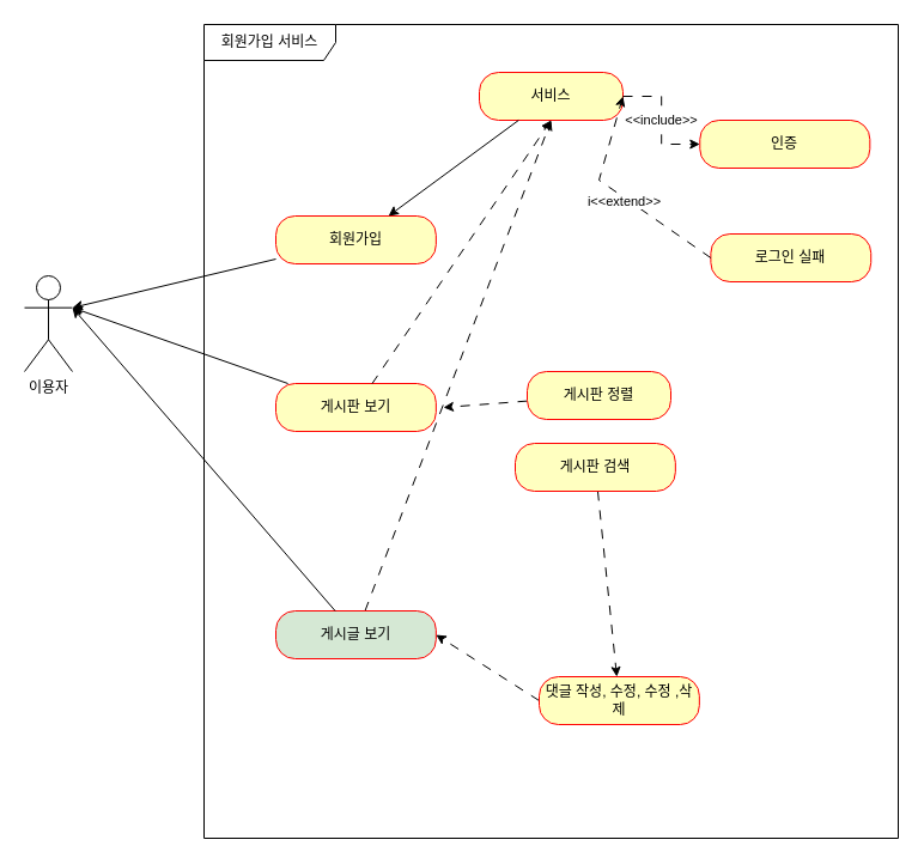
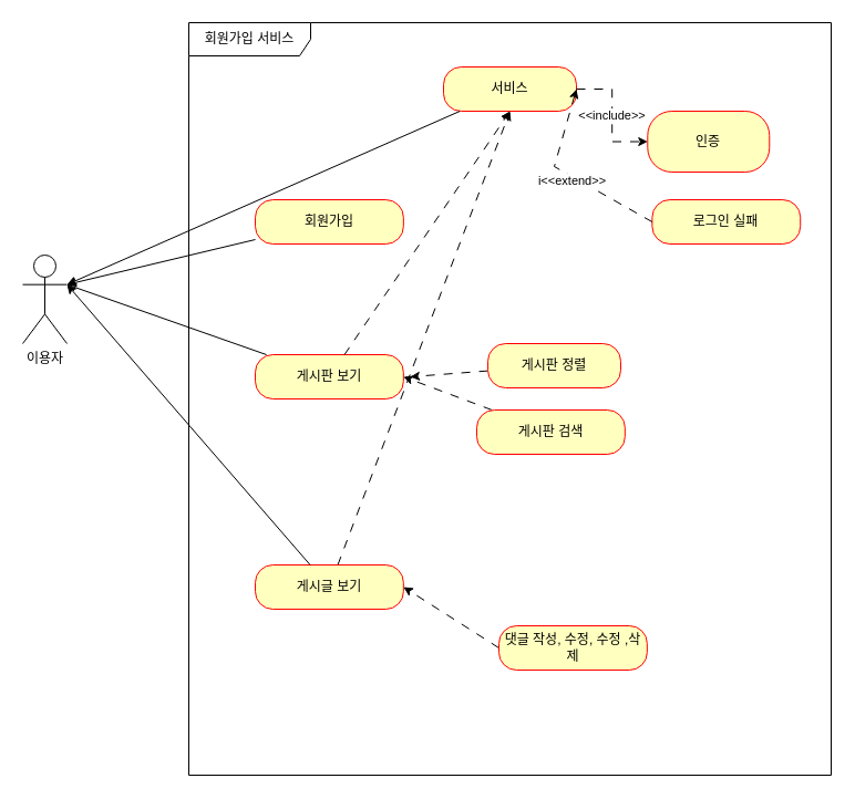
- <mxCell id="13" value="인증" style="rounded=1;whiteSpace=wrap;html=1;arcSize=40;fontColor=#000000;fillColor=#ffffc0;strokeColor=#ff0000;" vertex="1" parent="3"><mxGeometry x="414.286" y="80" width="142.041" height="40" as="geometry" /></mxCell>
+ <mxCell id="13" value="인증" style="rounded=1;whiteSpace=wrap;html=1;arcSize=40;fontColor=#000000;fillColor=#ffffc0;strokeColor=#ff0000;" vertex="1" parent="3"><mxGeometry x="414.286" y="80" width="110" height="55" as="geometry" /></mxCell>
- <mxCell id="22" style="rounded=0;orthogonalLoop=1;jettySize=auto;html=1;" edge="1" parent="1" source="16" target="11"><mxGeometry relative="1" as="geometry"><mxPoint x="70" y="260" as="targetPoint" /></mxGeometry></mxCell>
+ <mxCell id="22" style="rounded=0;orthogonalLoop=1;jettySize=auto;html=1;entryX=1;entryY=0.333;entryDx=0;entryDy=0;entryPerimeter=0;" edge="1" parent="1" source="16" target="2"><mxGeometry relative="1" as="geometry"><mxPoint x="70" y="260" as="targetPoint" /></mxGeometry></mxCell>
- <mxCell id="10" value="로그인 실패" style="rounded=1;whiteSpace=wrap;html=1;arcSize=40;fontColor=#000000;fillColor=#ffffc0;strokeColor=#ff0000;" vertex="1" parent="3"><mxGeometry x="423.382" y="175" width="133.846" height="40" as="geometry" /></mxCell>
+ <mxCell id="10" value="로그인 실패" style="rounded=1;whiteSpace=wrap;html=1;arcSize=40;fontColor=#000000;fillColor=#ffffc0;strokeColor=#ff0000;" vertex="1" parent="3"><mxGeometry x="418.382" y="160" width="133.846" height="40" as="geometry" /></mxCell>
- <mxCell id="23" style="rounded=0;orthogonalLoop=1;jettySize=auto;html=1;entryX=1;entryY=0.333;entryDx=0;entryDy=0;entryPerimeter=0;" edge="1" parent="1" source="12" target="2"><mxGeometry relative="1" as="geometry" /></mxCell>
+ <mxCell id="23" style="rounded=0;orthogonalLoop=1;jettySize=auto;html=1;entryX=1;entryY=0.333;entryDx=0;entryDy=0;entryPerimeter=0;endArrow=open;" edge="1" parent="1" source="12" target="2"><mxGeometry relative="1" as="geometry" /></mxCell>
- <mxCell id="4" style="rounded=0;orthogonalLoop=1;jettySize=auto;html=1;dashed=1;dashPattern=8 8;" edge="1" parent="3" source="5" target="9"><mxGeometry relative="1" as="geometry" /></mxCell>
+ <mxCell id="4" style="rounded=0;orthogonalLoop=1;jettySize=auto;html=1;entryX=1;entryY=0.5;entryDx=0;entryDy=0;dashed=1;dashPattern=8 8;" edge="1" parent="3" source="5" target="12"><mxGeometry relative="1" as="geometry" /></mxCell>
- <mxCell id="7" value="게시글 보기" style="rounded=1;whiteSpace=wrap;html=1;arcSize=40;fontColor=#000000;fillColor=#d5e8d4;strokeColor=#ff0000;" vertex="1" parent="3"><mxGeometry x="59.997" y="490" width="133.846" height="40" as="geometry" /></mxCell>
+ <mxCell id="7" value="게시글 보기" style="rounded=1;whiteSpace=wrap;html=1;arcSize=40;fontColor=#000000;fillColor=#ffffc0;strokeColor=#ff0000;" vertex="1" parent="3"><mxGeometry x="59.997" y="490" width="133.846" height="40" as="geometry" /></mxCell>
